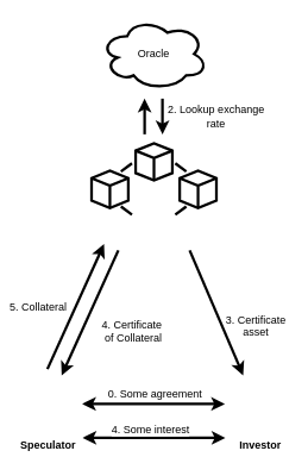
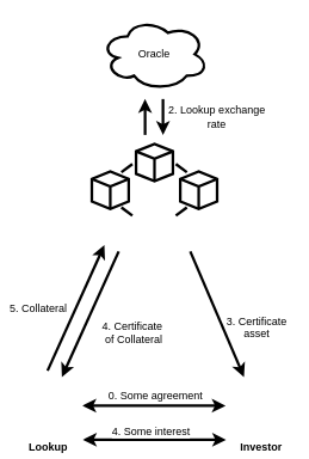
- <mxCell id="15" value="Speculator" style="shape=image;html=1;verticalAlign=top;verticalLabelPosition=bottom;labelBackgroundColor=#ffffff;imageAspect=0;aspect=fixed;image=https://cdn0.iconfinder.com/data/icons/elasto-online-store/26/00-ELASTOFONT-STORE-READY_user-128.png;strokeColor=#000000;strokeWidth=1;fontStyle=1" vertex="1" parent="1"><mxGeometry x="20.5" y="420" width="64" height="64" as="geometry" /></mxCell>
+ <mxCell id="15" value="Lookup" style="shape=image;html=1;verticalAlign=top;verticalLabelPosition=bottom;labelBackgroundColor=#ffffff;imageAspect=0;aspect=fixed;image=https://cdn0.iconfinder.com/data/icons/elasto-online-store/26/00-ELASTOFONT-STORE-READY_user-128.png;strokeColor=#000000;strokeWidth=1;fontStyle=1" vertex="1" parent="1"><mxGeometry x="20.5" y="420" width="64" height="64" as="geometry" /></mxCell>
